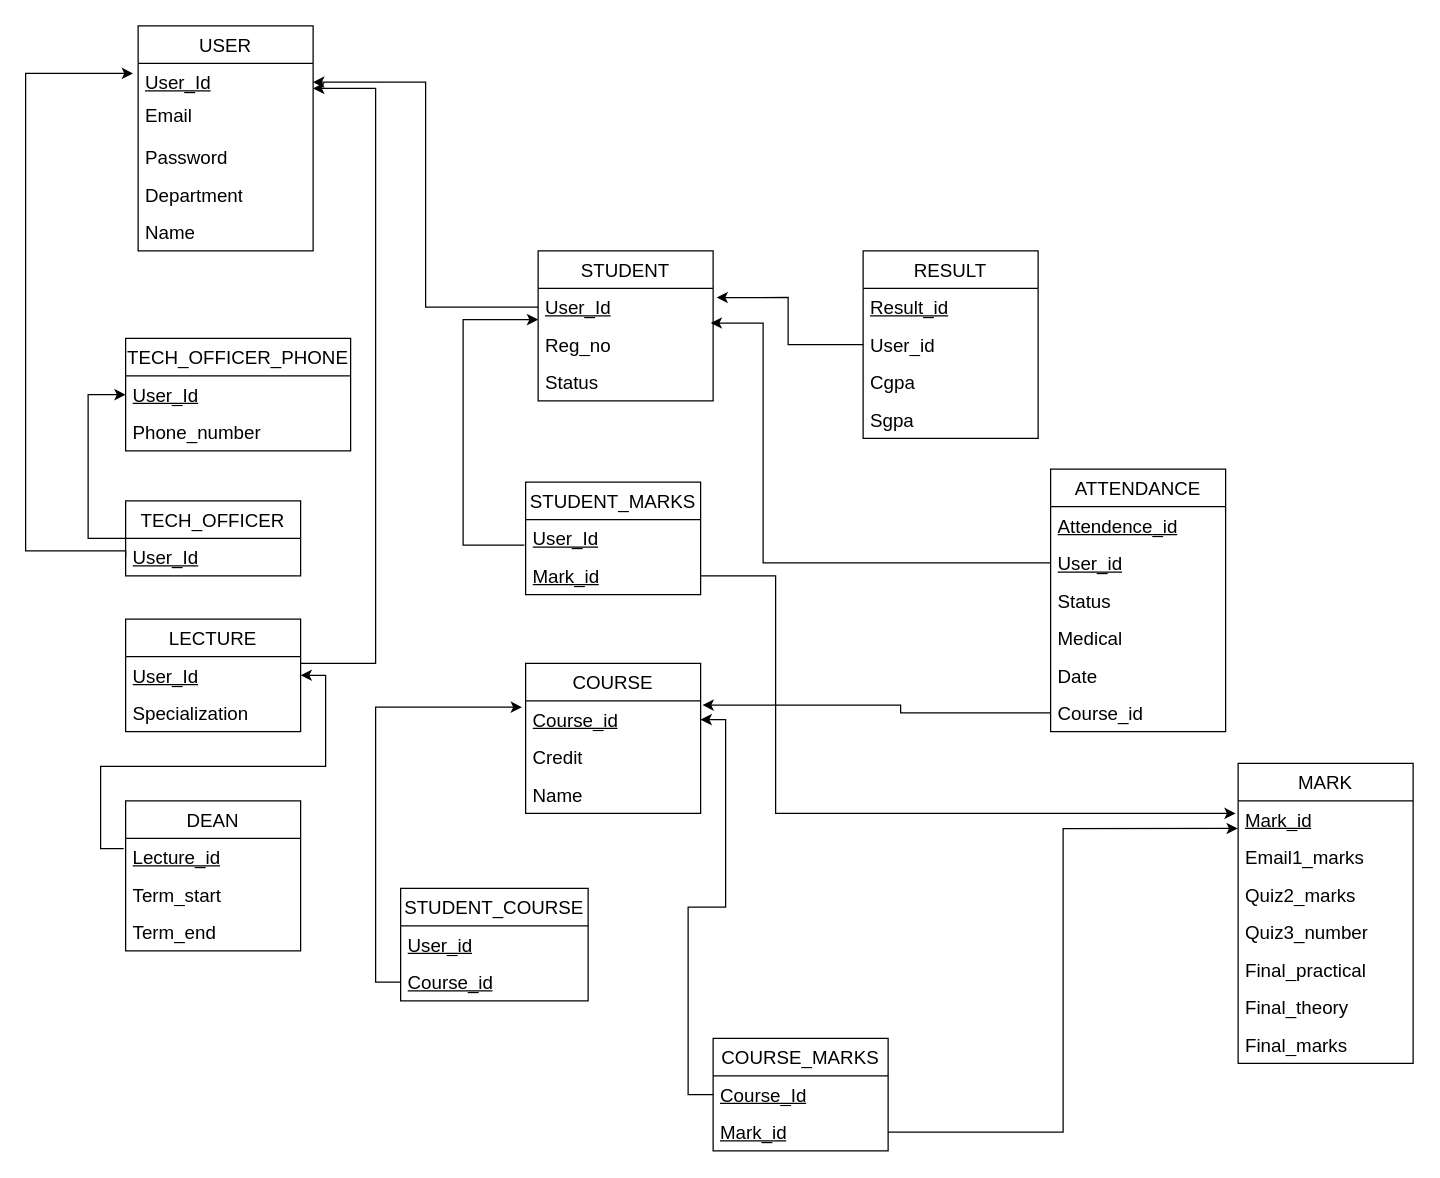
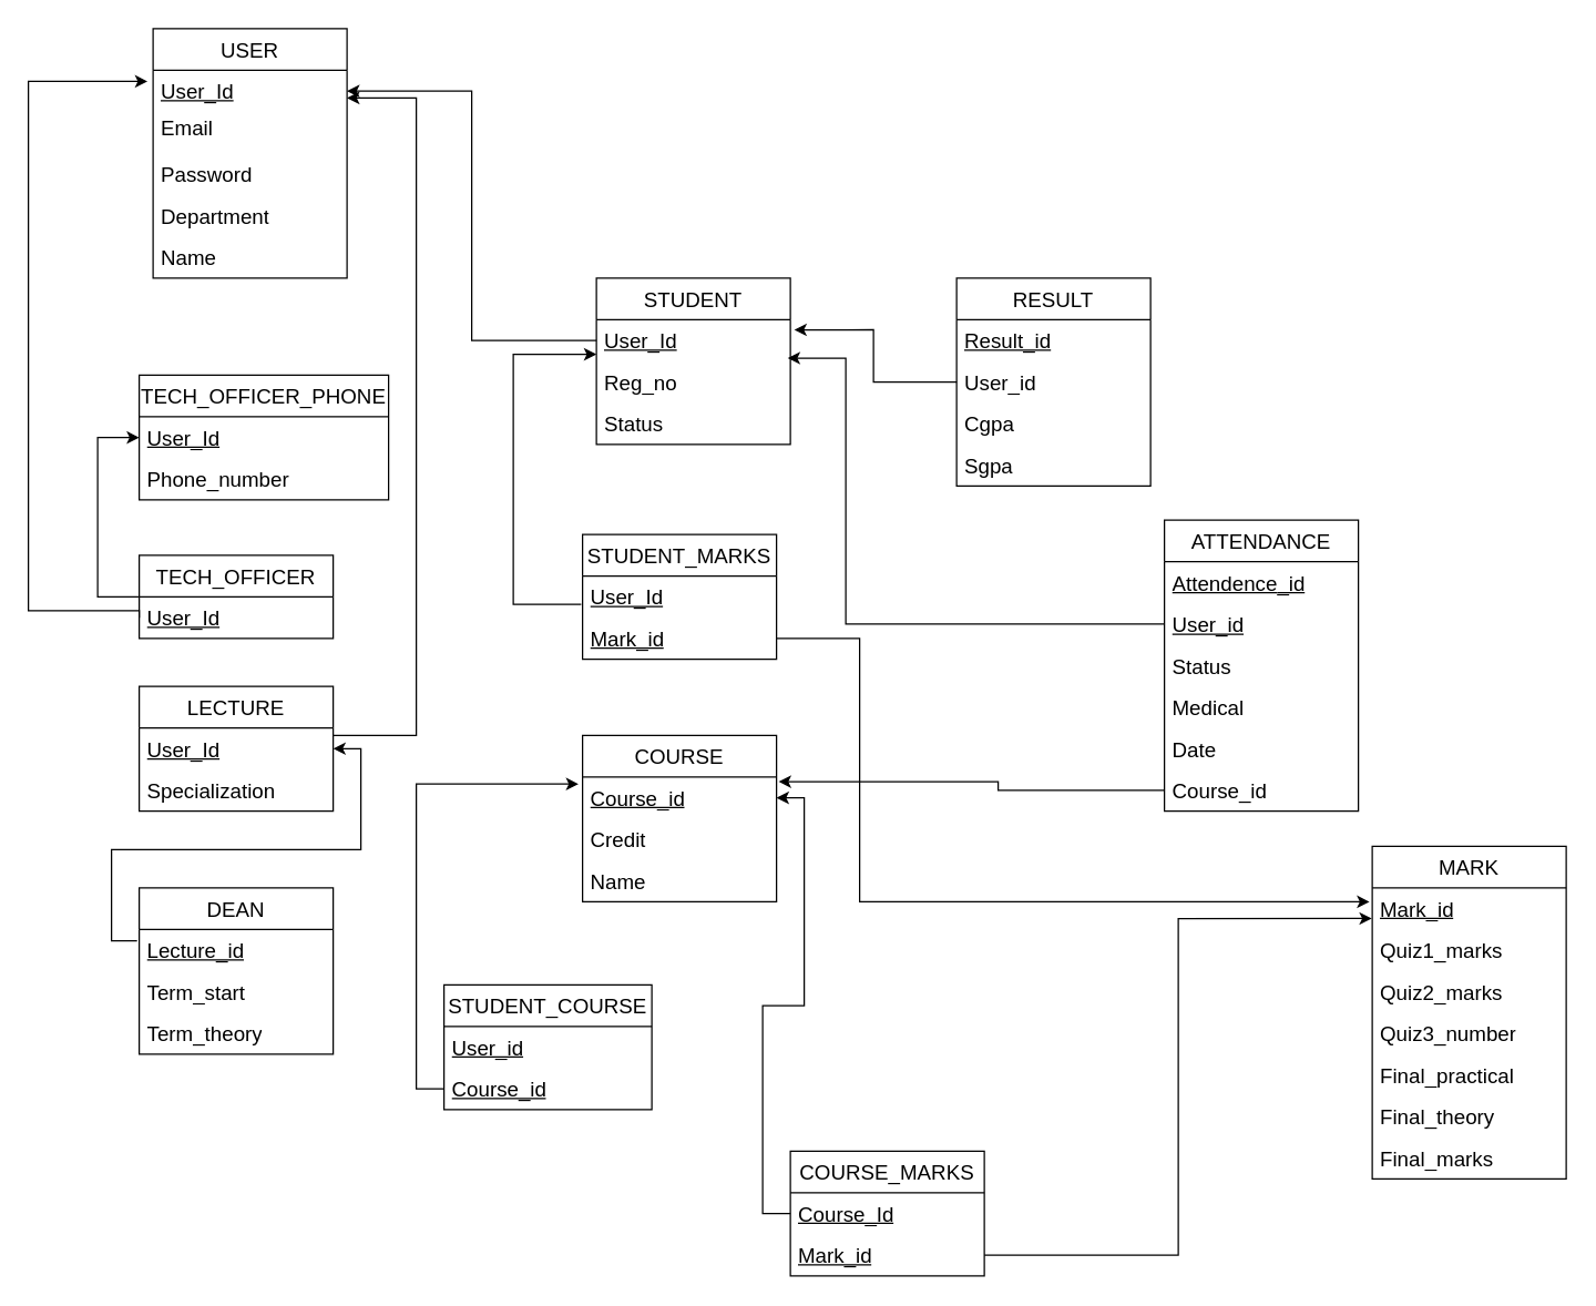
- <mxCell id="32" value="Email1_marks" style="text;strokeColor=none;fillColor=none;align=left;verticalAlign=middle;spacingLeft=4;spacingRight=4;overflow=hidden;points=[[0,0.5],[1,0.5]];portConstraint=eastwest;rotatable=0;whiteSpace=wrap;html=1;fontSize=15;" vertex="1" parent="30"><mxGeometry y="60" width="140" height="30" as="geometry" /></mxCell>
+ <mxCell id="32" value="Quiz1_marks" style="text;strokeColor=none;fillColor=none;align=left;verticalAlign=middle;spacingLeft=4;spacingRight=4;overflow=hidden;points=[[0,0.5],[1,0.5]];portConstraint=eastwest;rotatable=0;whiteSpace=wrap;html=1;fontSize=15;" vertex="1" parent="30"><mxGeometry y="60" width="140" height="30" as="geometry" /></mxCell>
- <mxCell id="24" value="Term_end" style="text;strokeColor=none;fillColor=none;align=left;verticalAlign=middle;spacingLeft=4;spacingRight=4;overflow=hidden;points=[[0,0.5],[1,0.5]];portConstraint=eastwest;rotatable=0;whiteSpace=wrap;html=1;fontSize=15;" vertex="1" parent="21"><mxGeometry y="90" width="140" height="30" as="geometry" /></mxCell>
+ <mxCell id="24" value="Term_theory" style="text;strokeColor=none;fillColor=none;align=left;verticalAlign=middle;spacingLeft=4;spacingRight=4;overflow=hidden;points=[[0,0.5],[1,0.5]];portConstraint=eastwest;rotatable=0;whiteSpace=wrap;html=1;fontSize=15;" vertex="1" parent="21"><mxGeometry y="90" width="140" height="30" as="geometry" /></mxCell>
